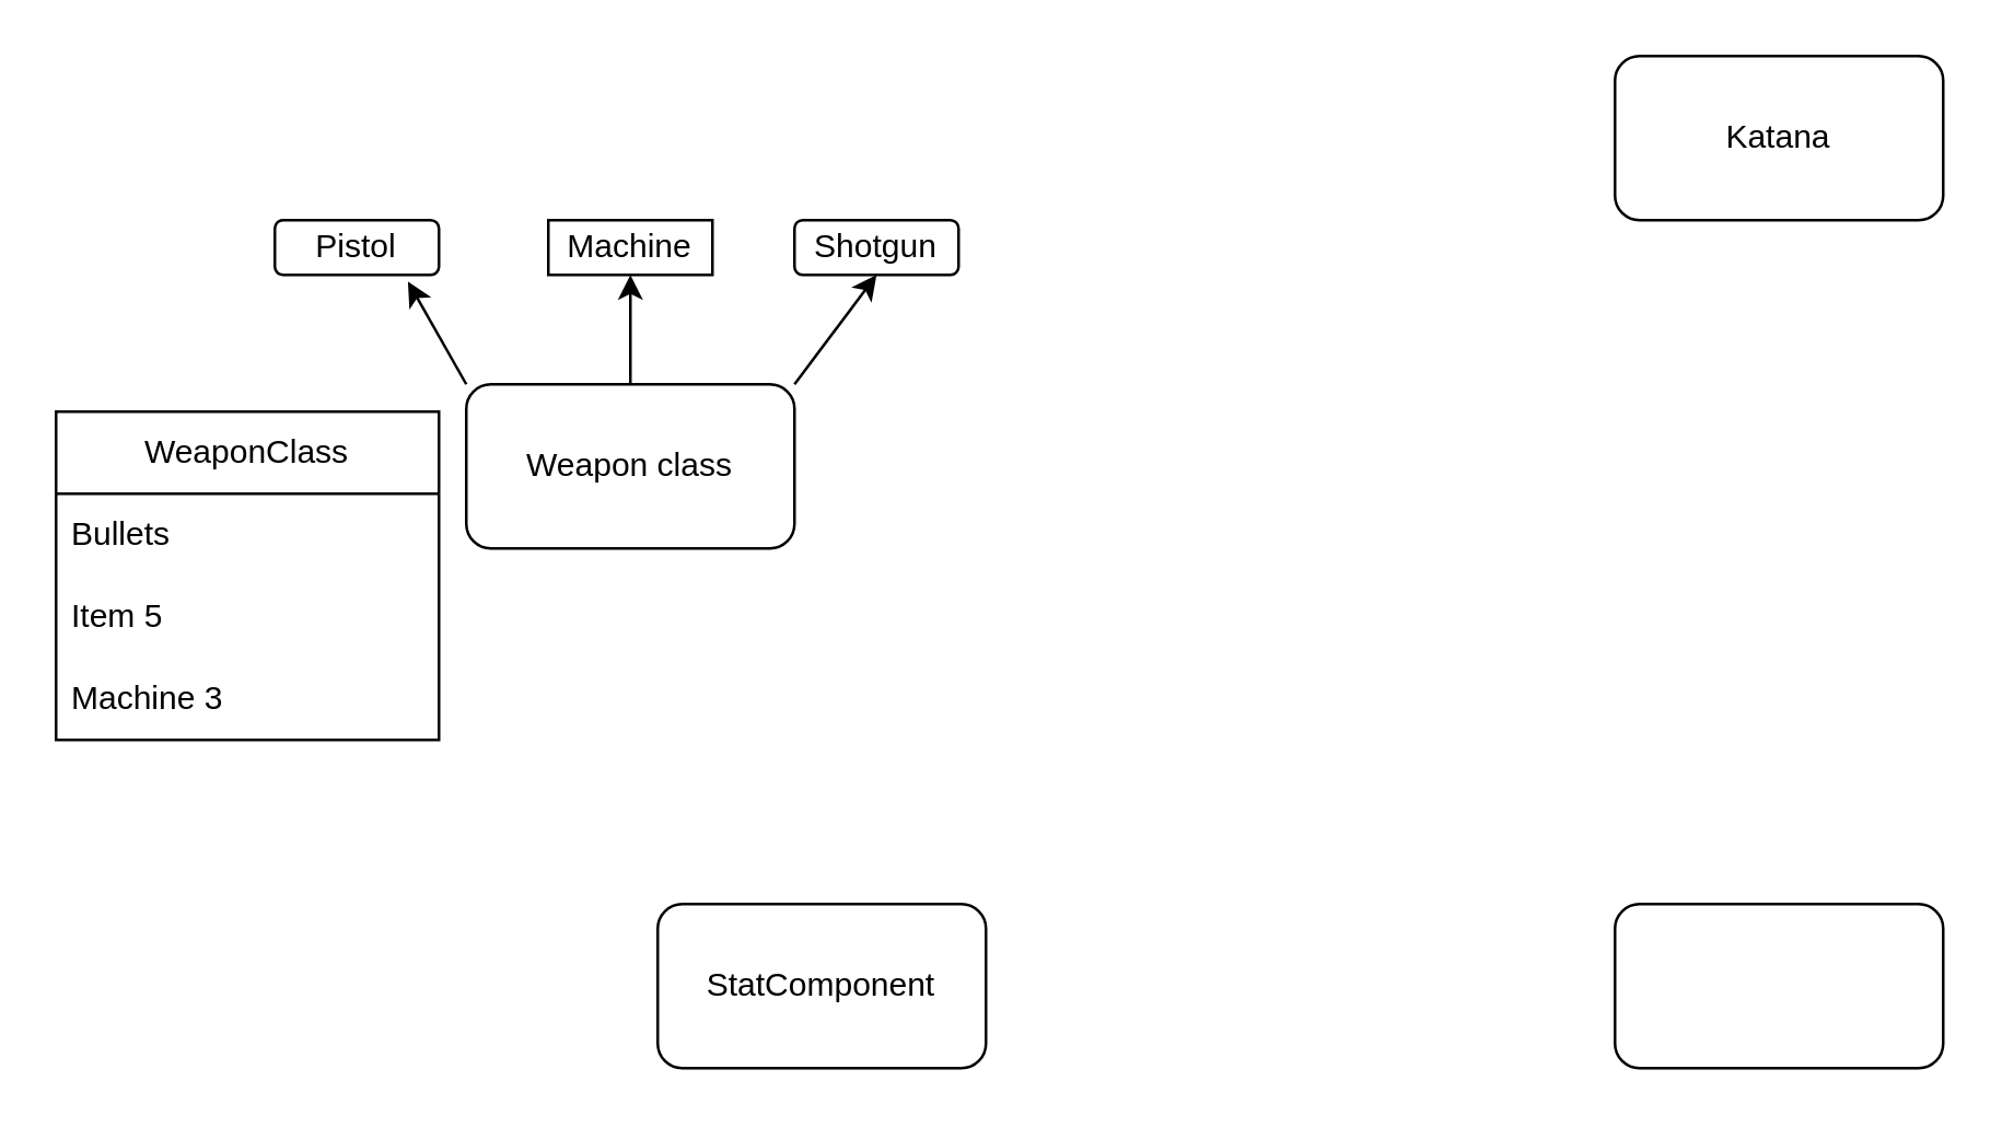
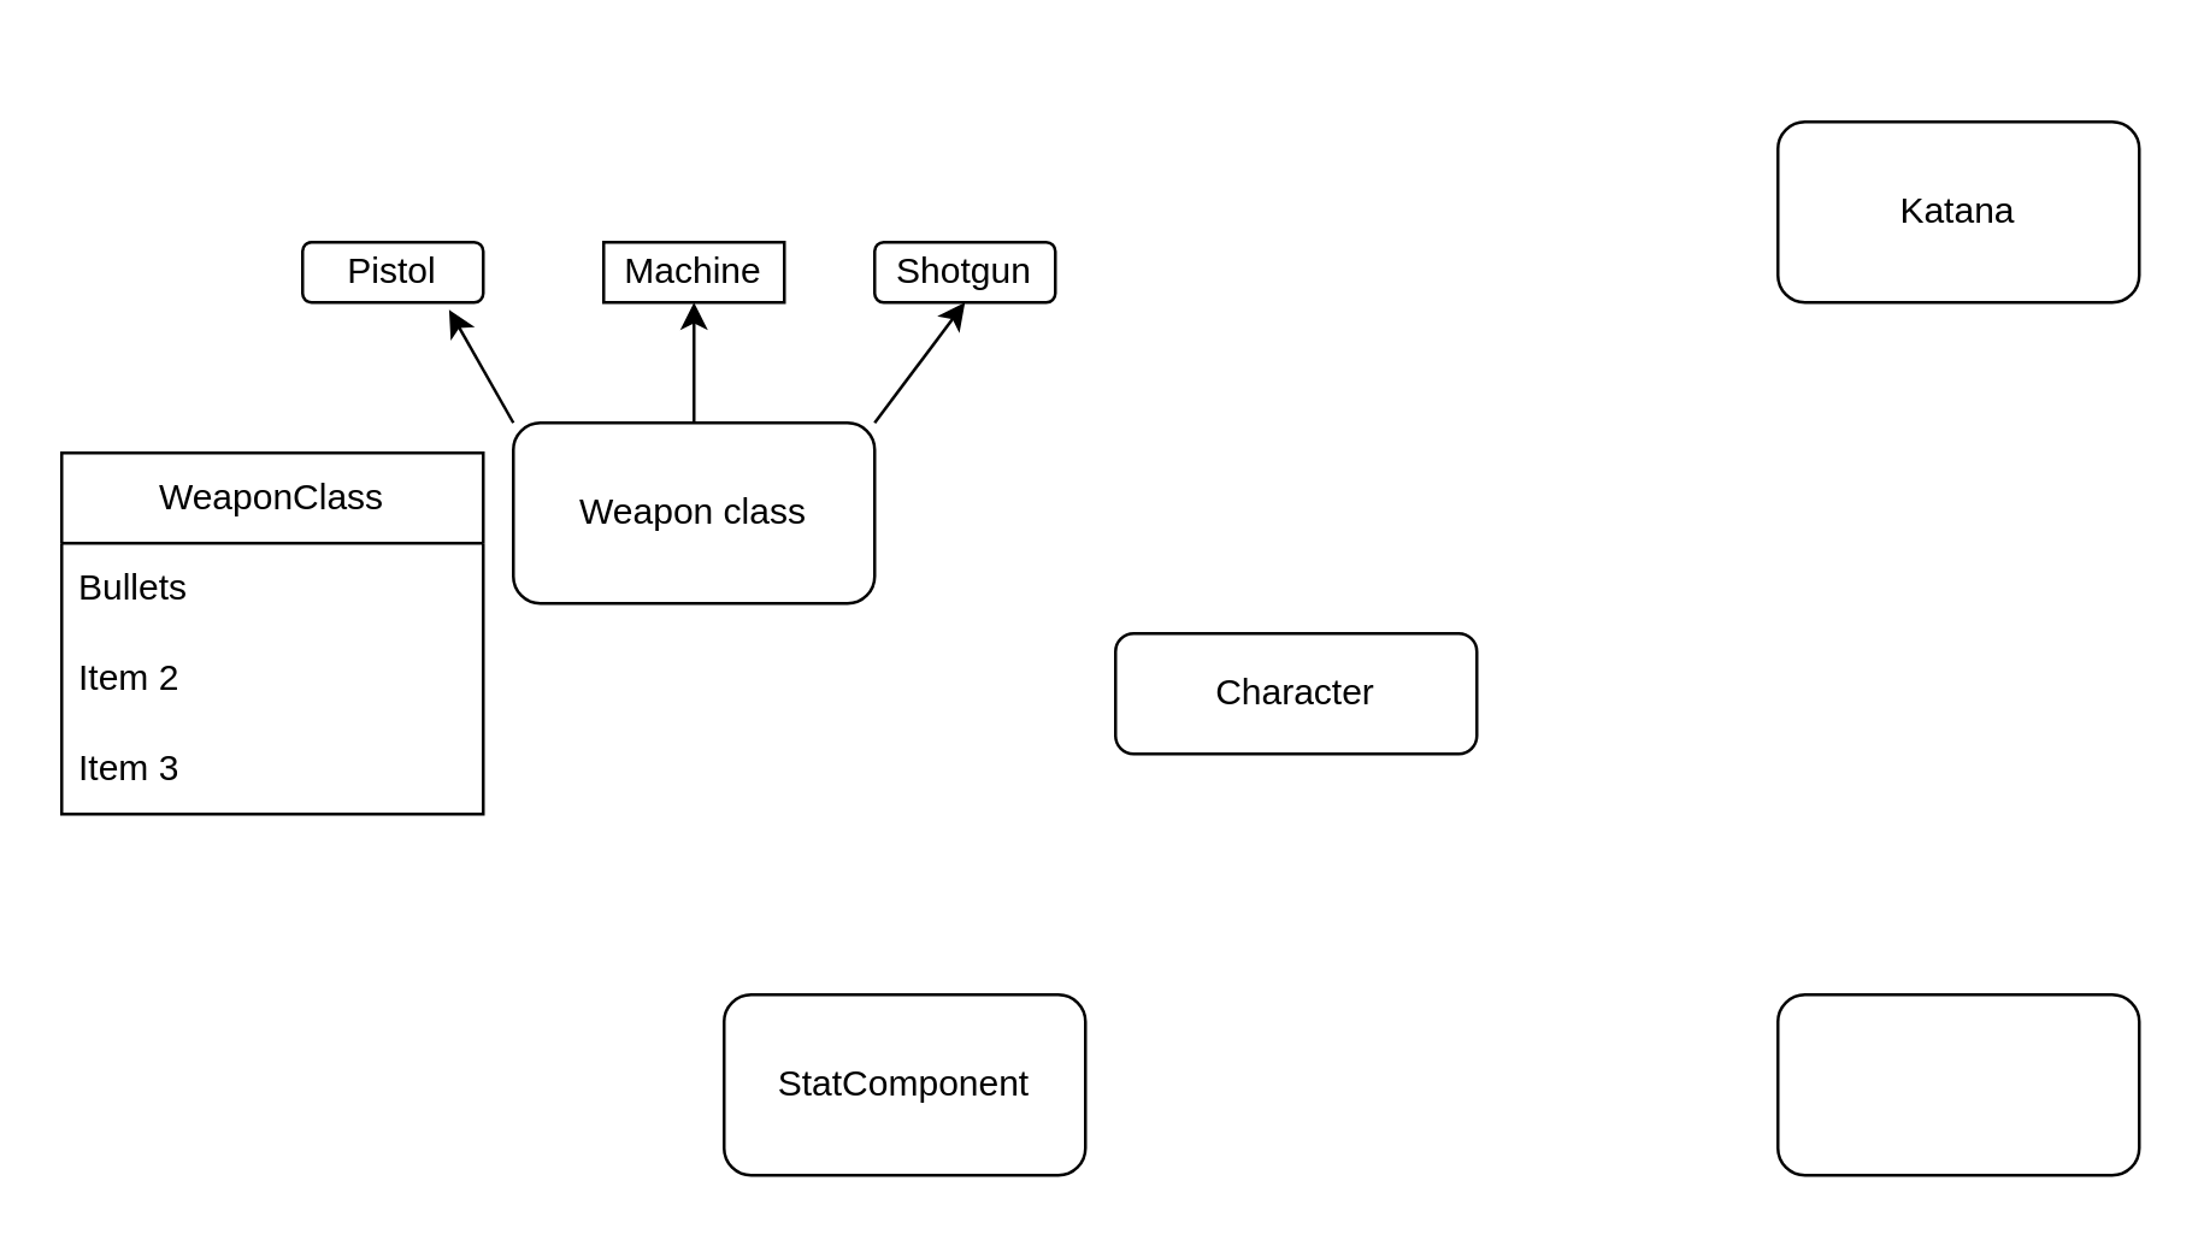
- <mxCell id="4" value="Katana" style="rounded=1;whiteSpace=wrap;html=1;" vertex="1" parent="1"><mxGeometry x="590" y="20" width="120" height="60" as="geometry" /></mxCell>
+ <mxCell id="4" value="Katana" style="rounded=1;whiteSpace=wrap;html=1;" vertex="1" parent="1"><mxGeometry x="590" y="40" width="120" height="60" as="geometry" /></mxCell>
- <mxCell id="15" value="Item 5" style="text;strokeColor=none;fillColor=none;align=left;verticalAlign=middle;spacingLeft=4;spacingRight=4;overflow=hidden;points=[[0,0.5],[1,0.5]];portConstraint=eastwest;rotatable=0;whiteSpace=wrap;html=1;" vertex="1" parent="13"><mxGeometry y="60" width="140" height="30" as="geometry" /></mxCell>
+ <mxCell id="15" value="Item 2" style="text;strokeColor=none;fillColor=none;align=left;verticalAlign=middle;spacingLeft=4;spacingRight=4;overflow=hidden;points=[[0,0.5],[1,0.5]];portConstraint=eastwest;rotatable=0;whiteSpace=wrap;html=1;" vertex="1" parent="13"><mxGeometry y="60" width="140" height="30" as="geometry" /></mxCell>
+ <mxCell id="2" value="Character" style="rounded=1;whiteSpace=wrap;html=1;fontSize=12;glass=0;strokeWidth=1;shadow=0;" parent="1" vertex="1"><mxGeometry x="370" y="210" width="120" height="40" as="geometry" /></mxCell>
- <mxCell id="16" value="Machine 3" style="text;strokeColor=none;fillColor=none;align=left;verticalAlign=middle;spacingLeft=4;spacingRight=4;overflow=hidden;points=[[0,0.5],[1,0.5]];portConstraint=eastwest;rotatable=0;whiteSpace=wrap;html=1;" vertex="1" parent="13"><mxGeometry y="90" width="140" height="30" as="geometry" /></mxCell>
+ <mxCell id="16" value="Item 3" style="text;strokeColor=none;fillColor=none;align=left;verticalAlign=middle;spacingLeft=4;spacingRight=4;overflow=hidden;points=[[0,0.5],[1,0.5]];portConstraint=eastwest;rotatable=0;whiteSpace=wrap;html=1;" vertex="1" parent="13"><mxGeometry y="90" width="140" height="30" as="geometry" /></mxCell>
